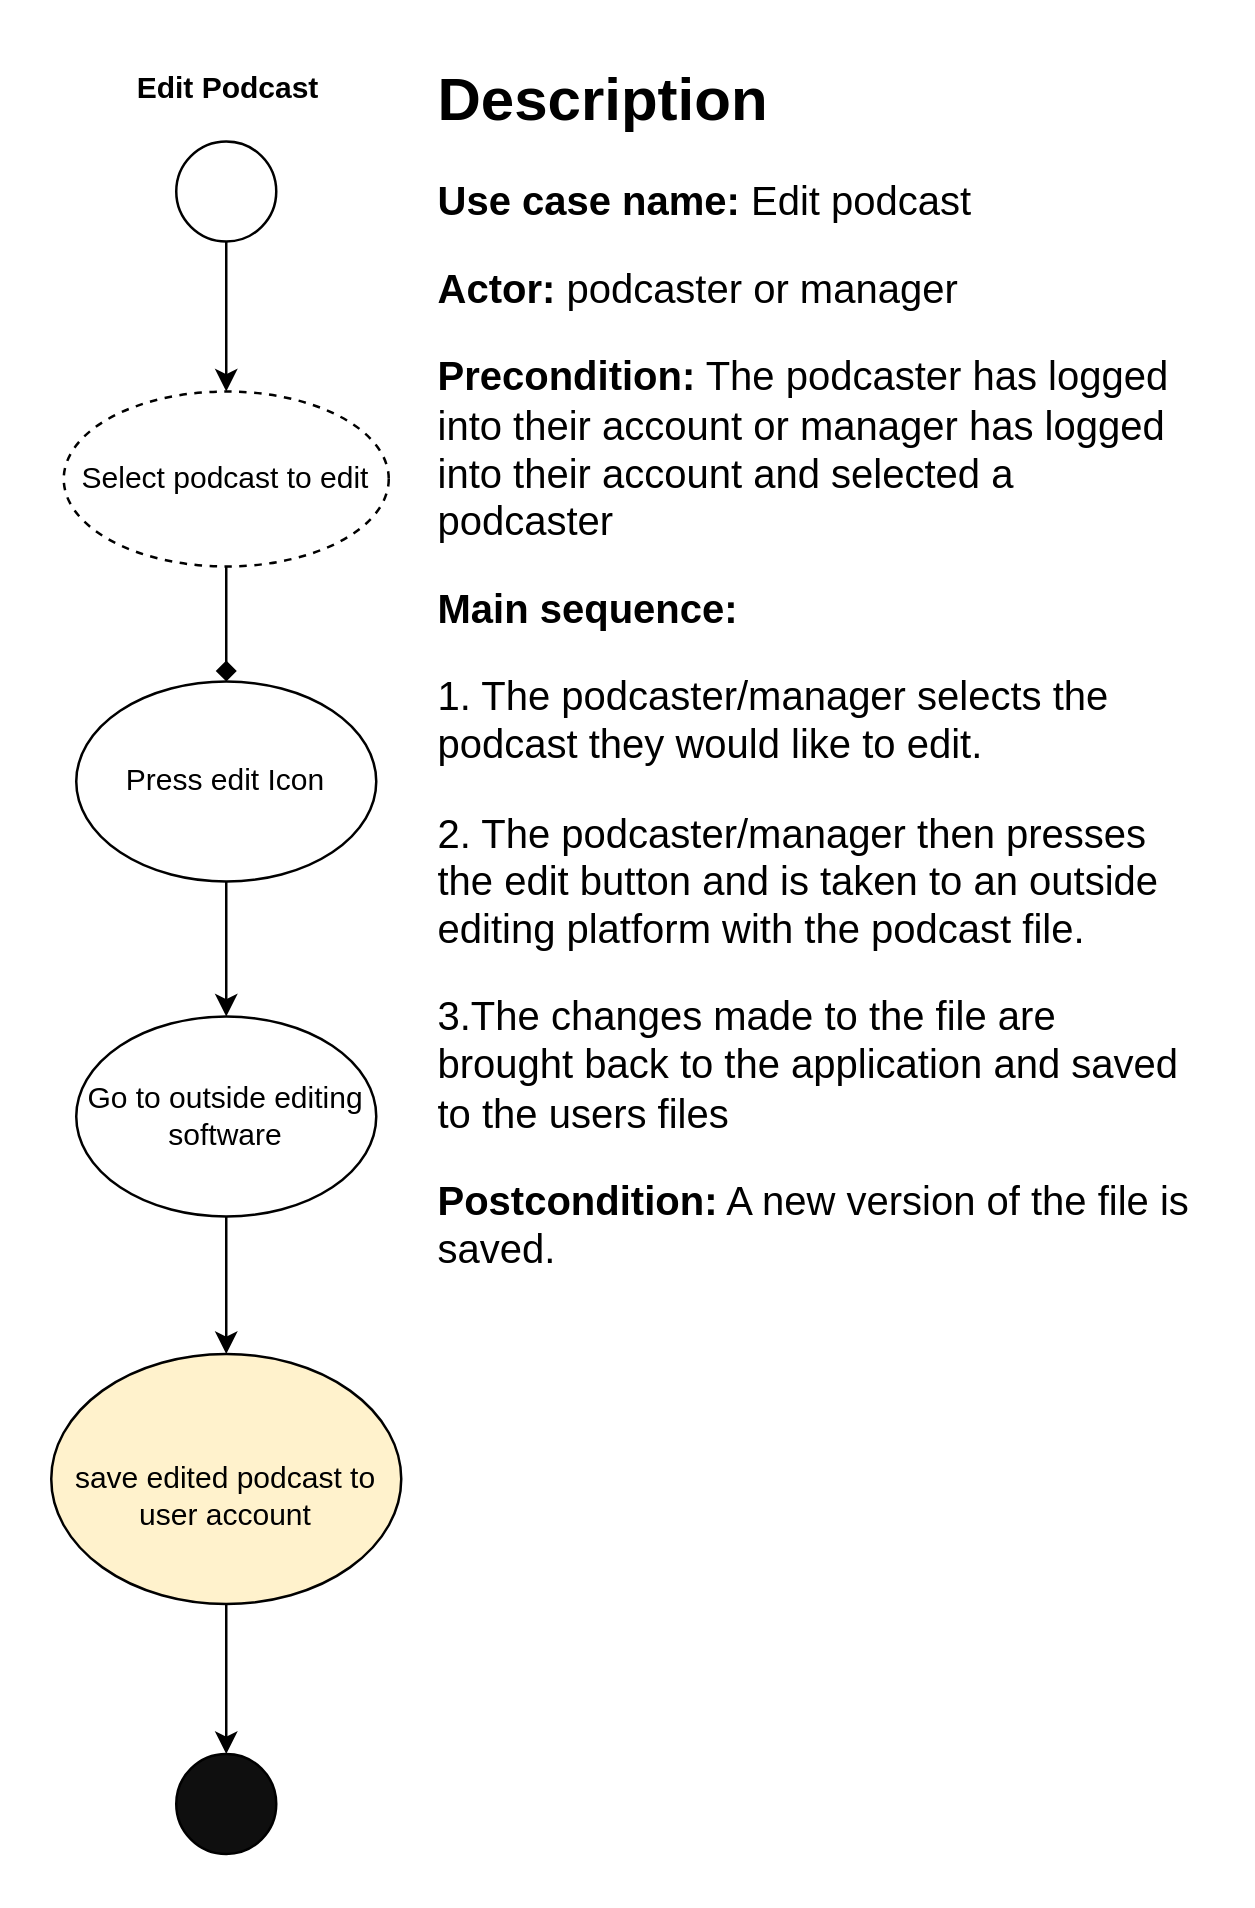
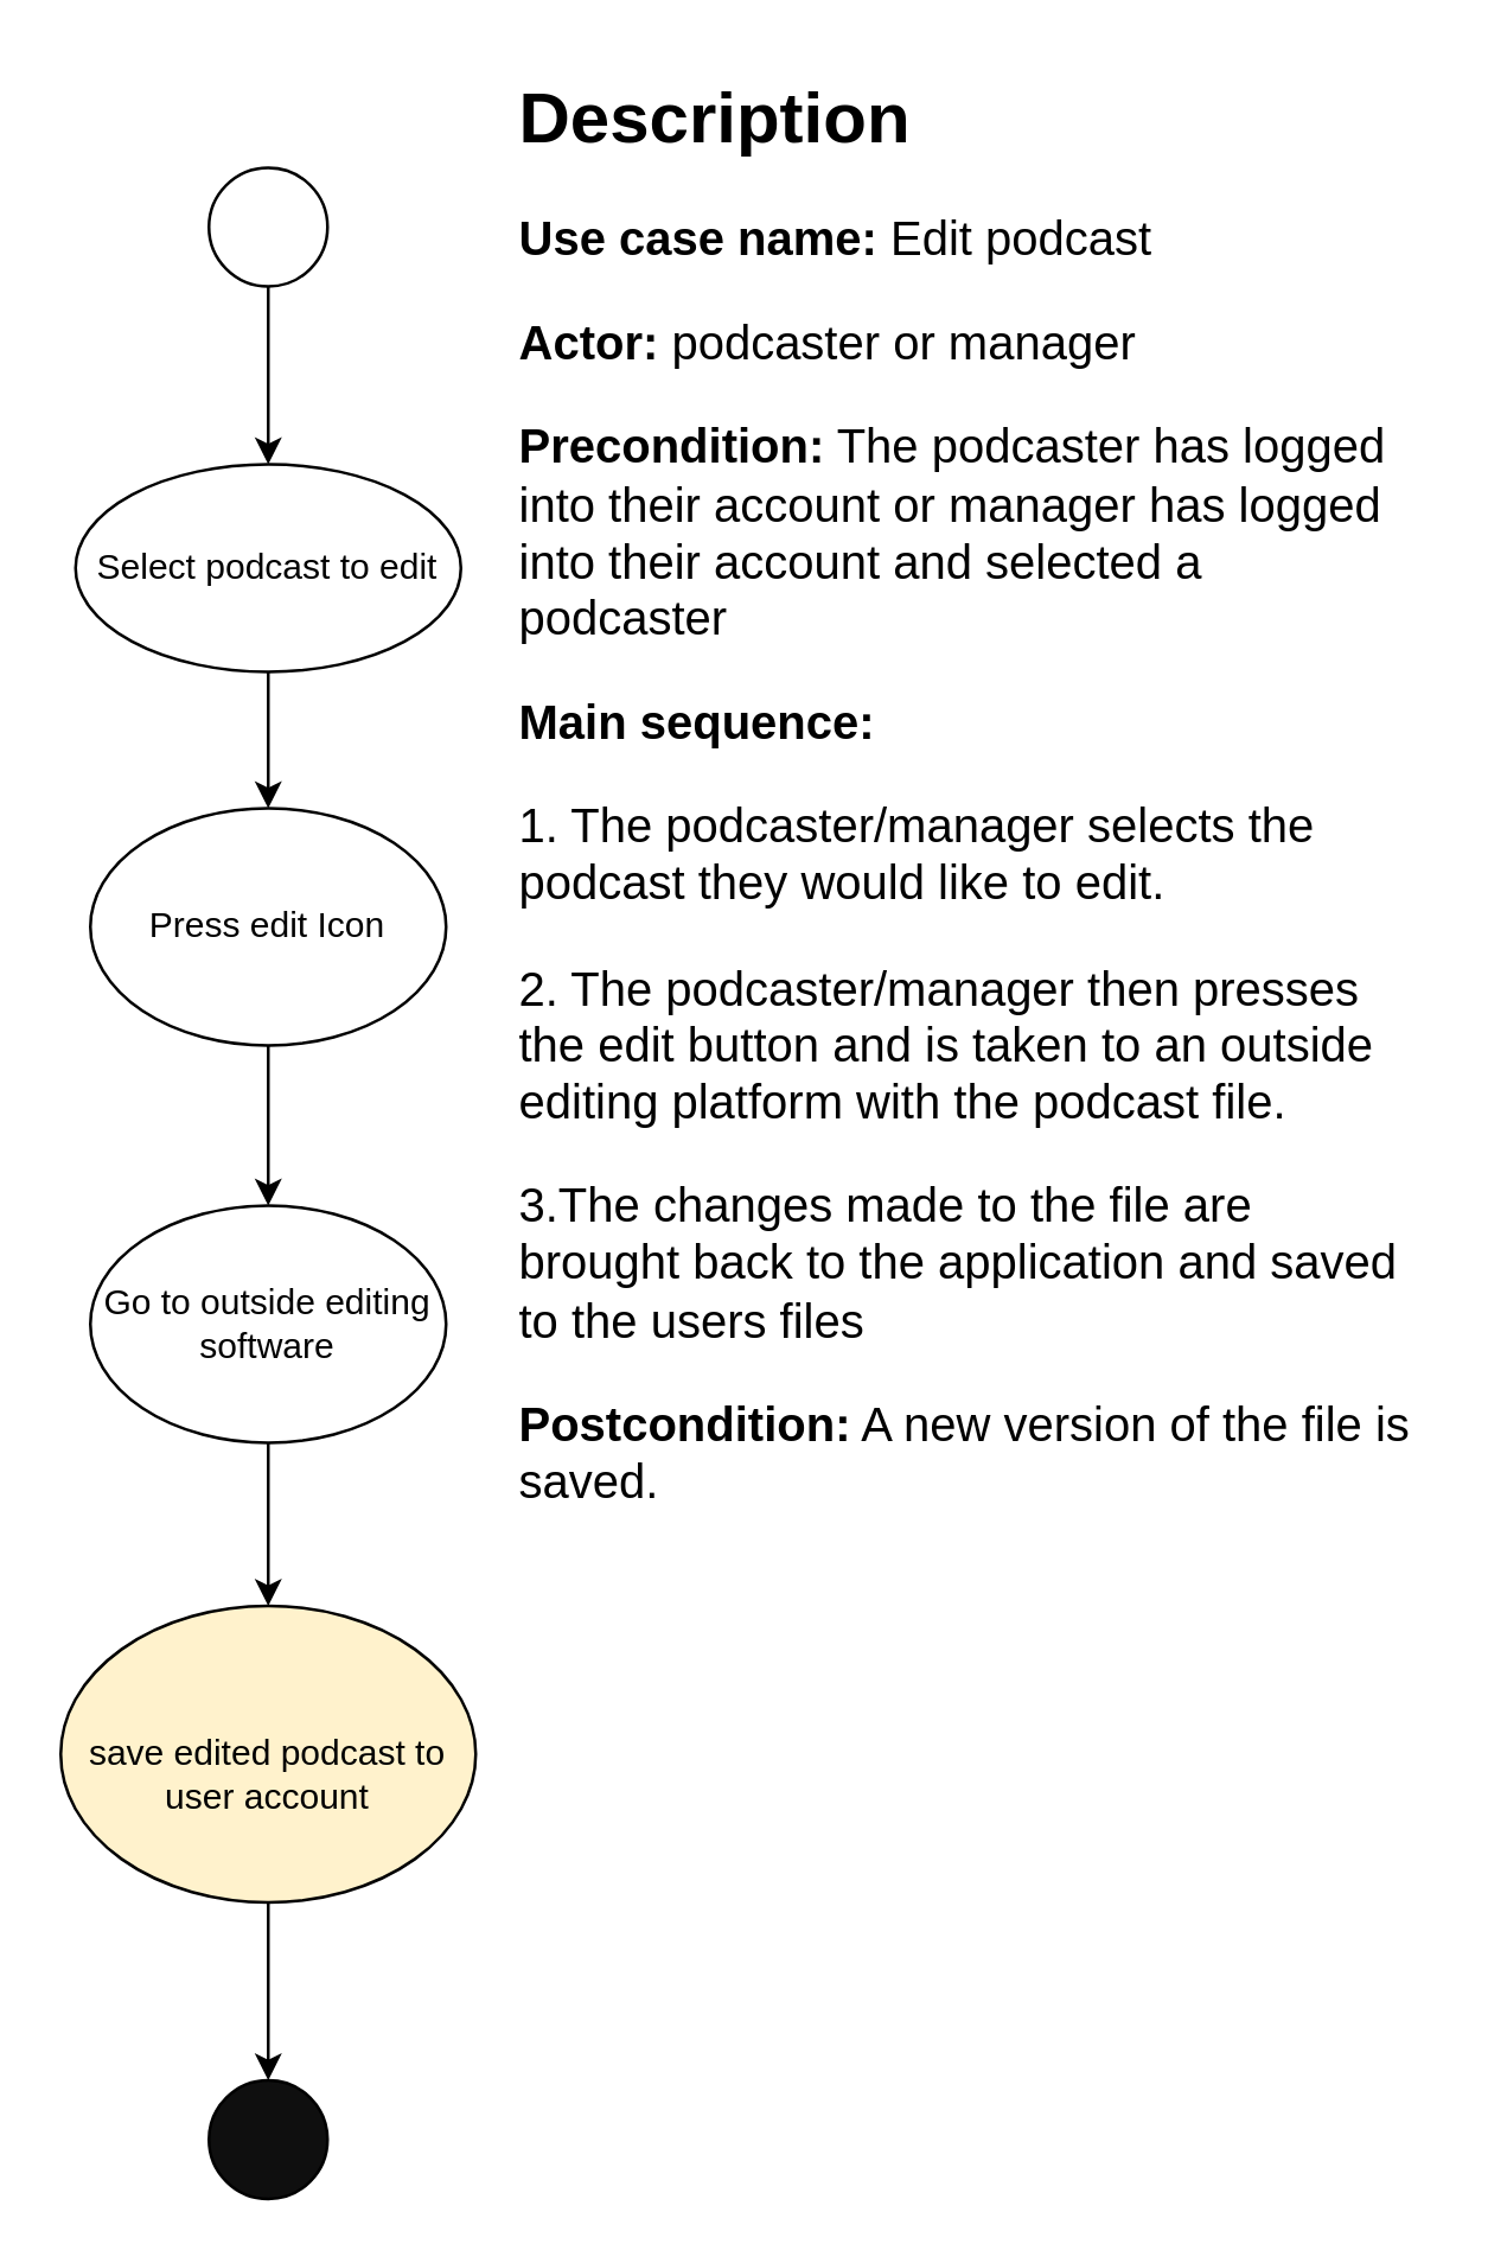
- <mxCell id="9" value="Edit Podcast" style="text;html=15;strokeColor=none;fillColor=none;align=center;verticalAlign=middle;whiteSpace=wrap;rounded=0;fontStyle=1" vertex="1" parent="1"><mxGeometry x="31" y="20" width="120" height="30" as="geometry" /></mxCell>
- <mxCell id="3" value="Select podcast to edit" style="ellipse;whiteSpace=wrap;html=1;dashed=1;" vertex="1" parent="1"><mxGeometry x="25" y="156" width="130" height="70" as="geometry" /></mxCell>
+ <mxCell id="3" value="Select podcast to edit" style="ellipse;whiteSpace=wrap;html=1;" vertex="1" parent="1"><mxGeometry x="25" y="156" width="130" height="70" as="geometry" /></mxCell>
- <mxCell id="2" style="edgeStyle=orthogonalEdgeStyle;rounded=0;orthogonalLoop=1;jettySize=auto;html=1;exitX=0.5;exitY=1;exitDx=0;exitDy=0;endArrow=diamond;" edge="1" parent="1" source="3" target="13"><mxGeometry relative="1" as="geometry" /></mxCell>
+ <mxCell id="2" style="edgeStyle=orthogonalEdgeStyle;rounded=0;orthogonalLoop=1;jettySize=auto;html=1;exitX=0.5;exitY=1;exitDx=0;exitDy=0;" edge="1" parent="1" source="3" target="13"><mxGeometry relative="1" as="geometry" /></mxCell>
